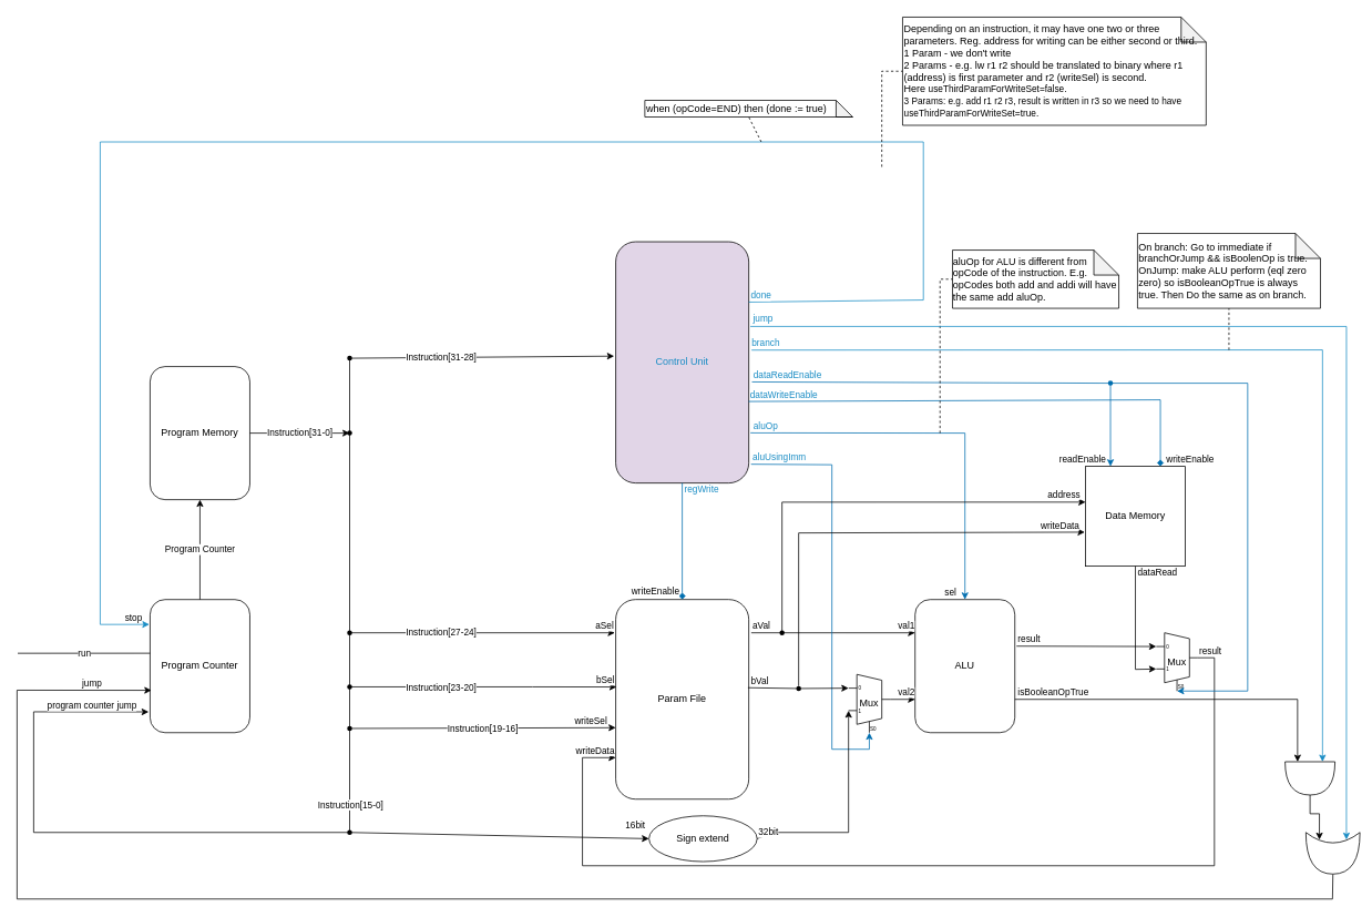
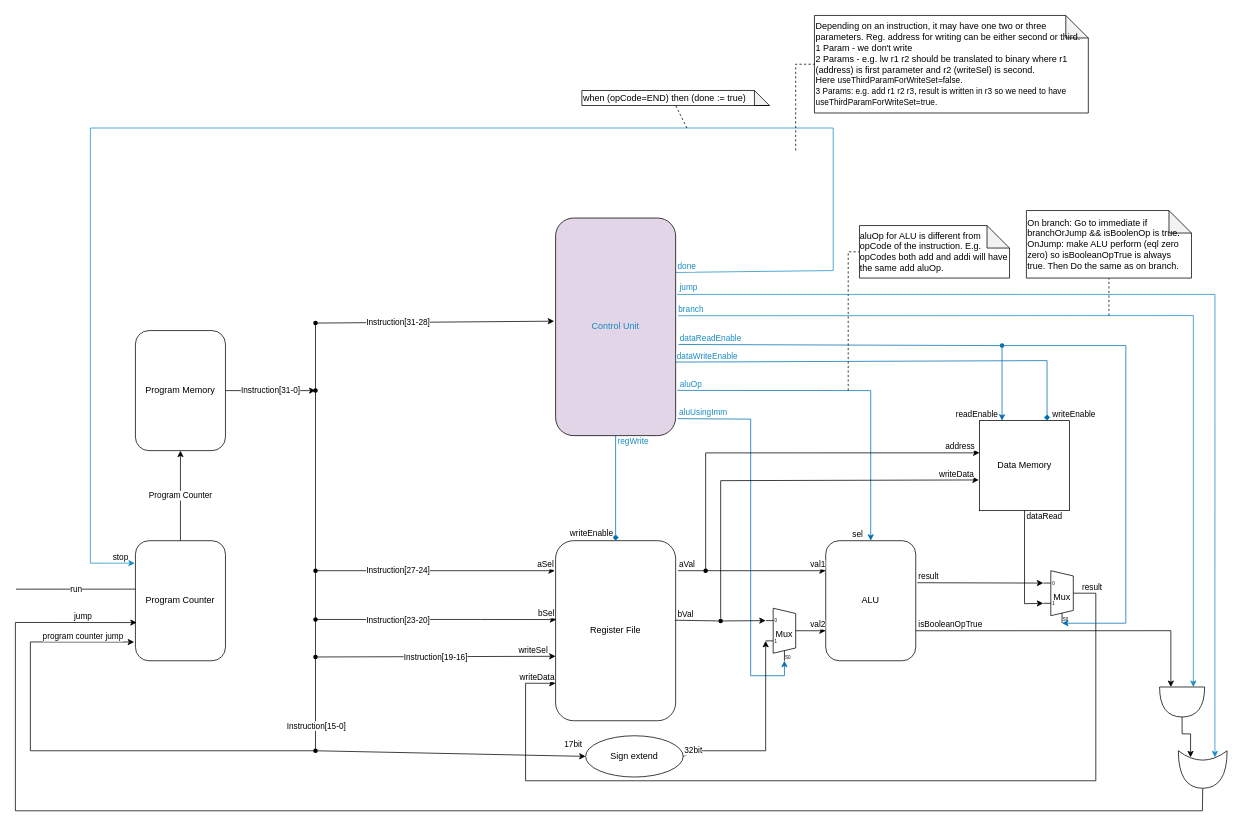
- <mxCell id="5" value="Param File" style="rounded=1;whiteSpace=wrap;html=1;" parent="1" vertex="1"><mxGeometry x="740" y="720" width="160" height="240" as="geometry" /></mxCell>
+ <mxCell id="5" value="Register File" style="rounded=1;whiteSpace=wrap;html=1;" parent="1" vertex="1"><mxGeometry x="740" y="720" width="160" height="240" as="geometry" /></mxCell>
- <mxCell id="52" value="16bit" style="edgeLabel;resizable=0;html=1;;align=left;verticalAlign=bottom;" parent="1" connectable="0" vertex="1"><mxGeometry x="720" y="1004" as="geometry"><mxPoint x="30" y="-5" as="offset" /></mxGeometry></mxCell>
+ <mxCell id="52" value="17bit" style="edgeLabel;resizable=0;html=1;;align=left;verticalAlign=bottom;" parent="1" connectable="0" vertex="1"><mxGeometry x="720" y="1004" as="geometry"><mxPoint x="30" y="-5" as="offset" /></mxGeometry></mxCell>
